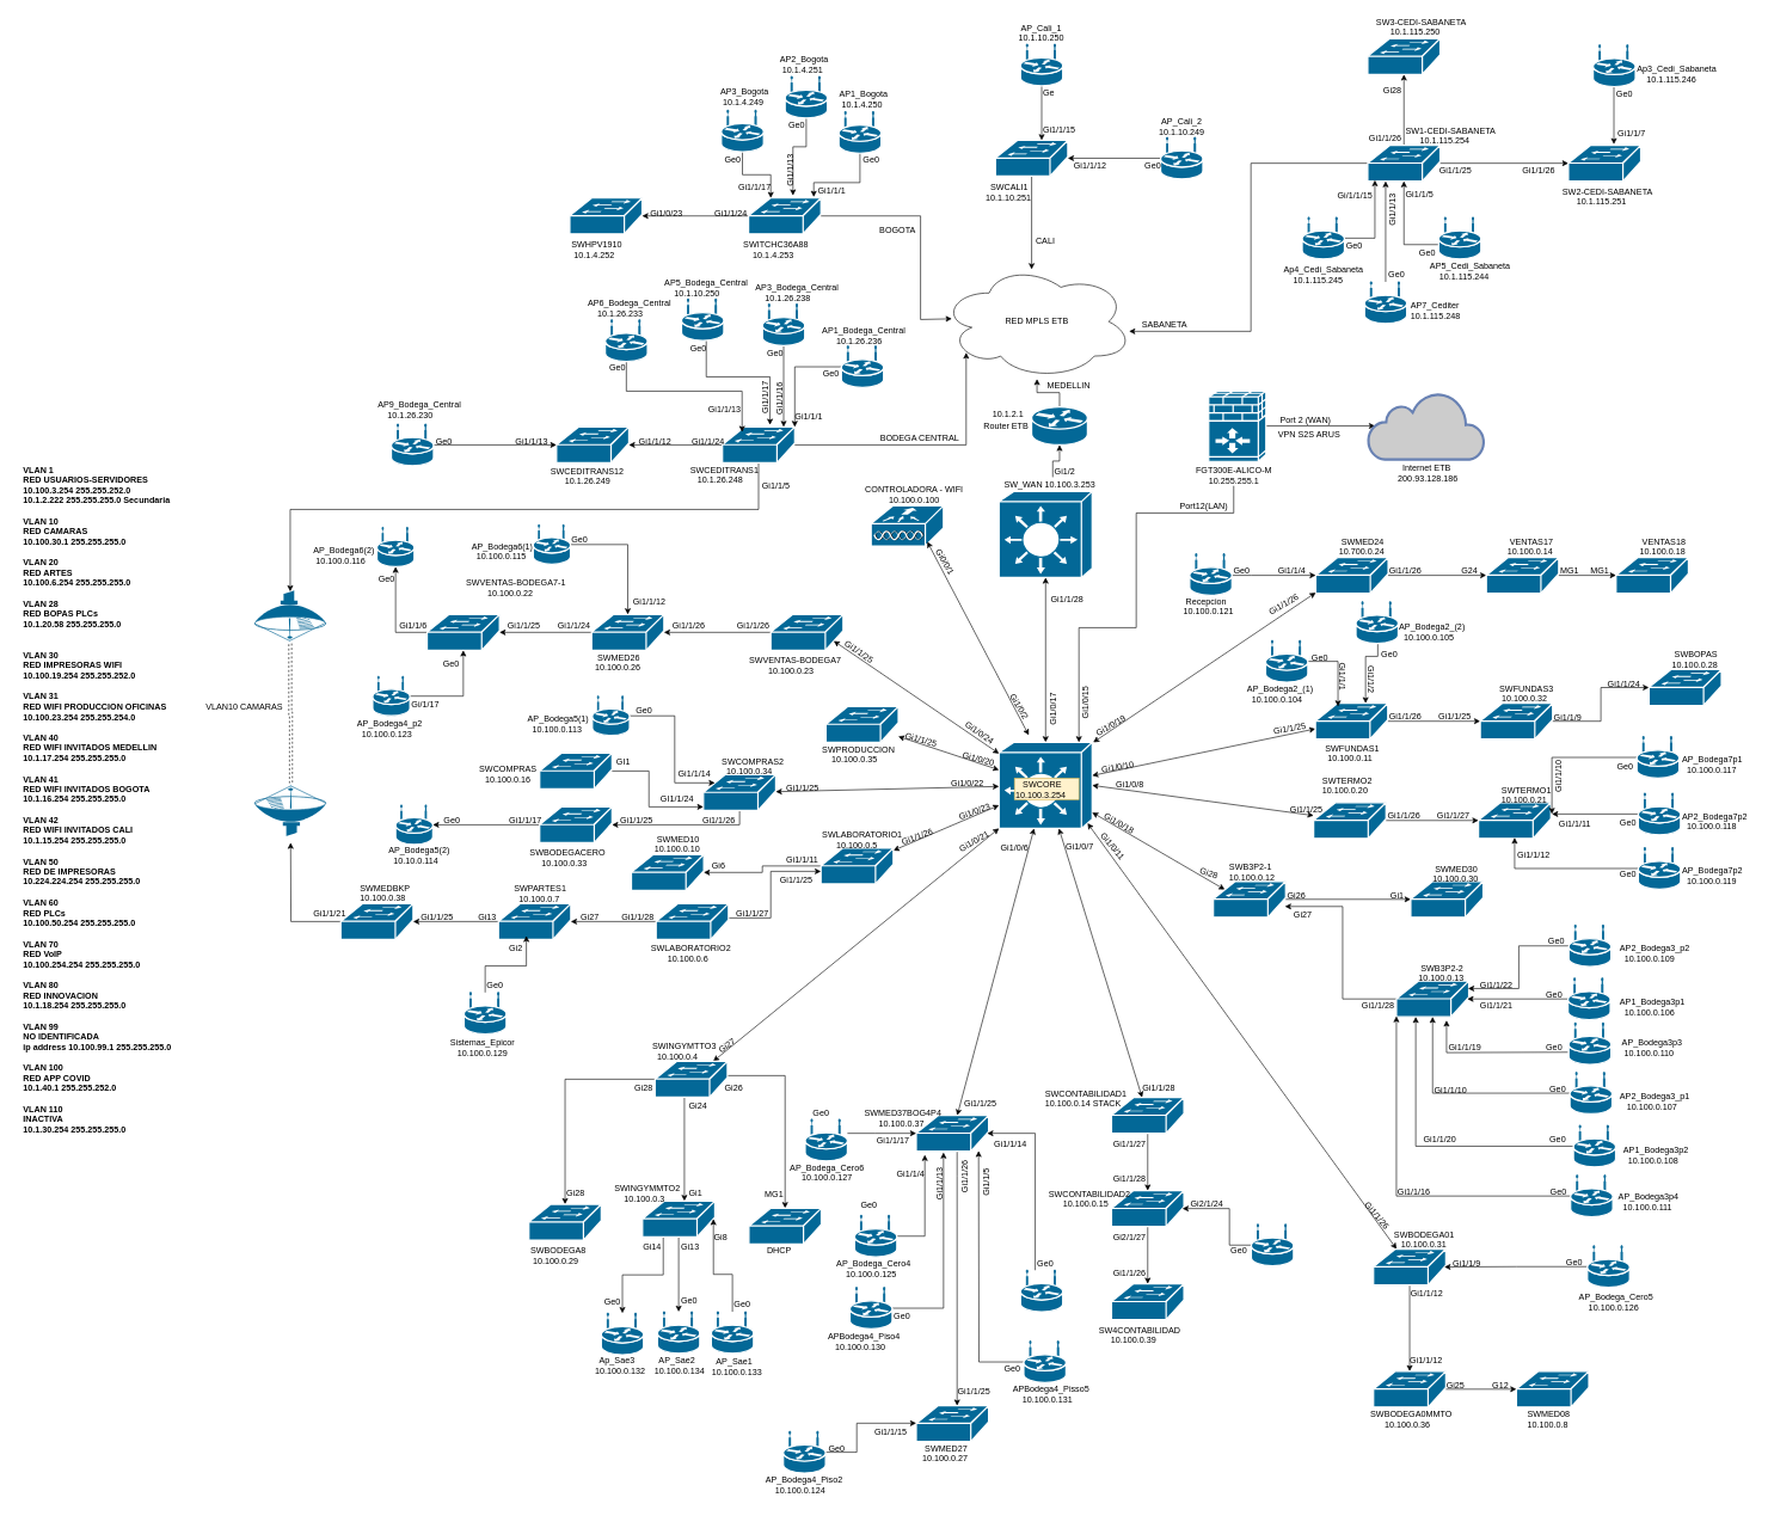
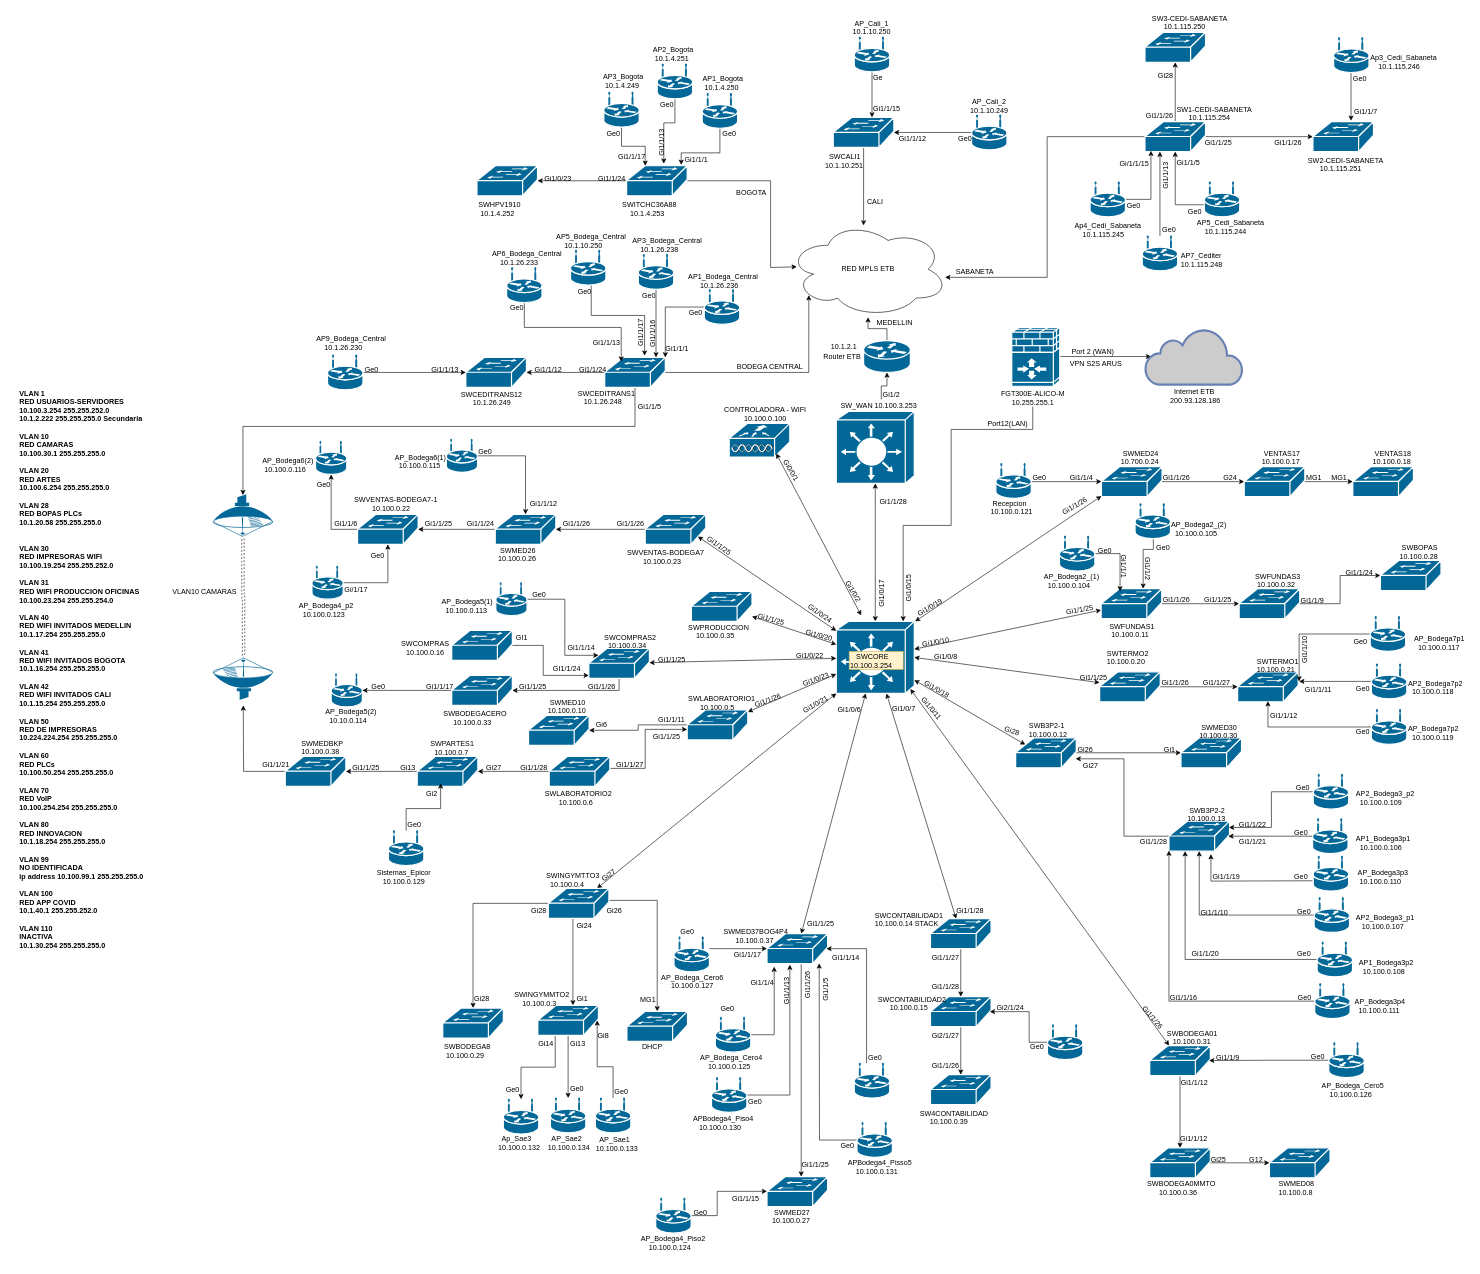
- <mxCell id="207" value="&lt;div&gt;&amp;nbsp;VENTAS17&lt;br&gt;&lt;/div&gt;&lt;div&gt;10.100.0.14&lt;/div&gt;" style="text;html=1;resizable=0;points=[];autosize=1;align=left;verticalAlign=top;spacingTop=-4;" parent="1" vertex="1"><mxGeometry x="2100.5" y="745" width="80" height="30" as="geometry" /></mxCell>
+ <mxCell id="207" value="&lt;div&gt;&amp;nbsp;VENTAS17&lt;br&gt;&lt;/div&gt;&lt;div&gt;10.100.0.17&lt;/div&gt;" style="text;html=1;resizable=0;points=[];autosize=1;align=left;verticalAlign=top;spacingTop=-4;" parent="1" vertex="1"><mxGeometry x="2100.5" y="745" width="80" height="30" as="geometry" /></mxCell>
- <mxCell id="154" value="&lt;div&gt;SWVENTAS-BODEGA7-1&lt;/div&gt;&lt;div&gt;&amp;nbsp;&amp;nbsp;&amp;nbsp;&amp;nbsp;&amp;nbsp;&amp;nbsp;&amp;nbsp;&amp;nbsp; 10.100.0.22&lt;br&gt;&lt;/div&gt;" style="text;html=1;resizable=0;points=[];autosize=1;align=left;verticalAlign=top;spacingTop=-4;" parent="1" vertex="1"><mxGeometry x="647.5" y="803" width="150" height="30" as="geometry" /></mxCell>
+ <mxCell id="154" value="&lt;div&gt;SWVENTAS-BODEGA7-1&lt;/div&gt;&lt;div&gt;&amp;nbsp;&amp;nbsp;&amp;nbsp;&amp;nbsp;&amp;nbsp;&amp;nbsp;&amp;nbsp;&amp;nbsp; 10.100.0.22&lt;br&gt;&lt;/div&gt;" style="text;html=1;resizable=0;points=[];autosize=1;align=left;verticalAlign=top;spacingTop=-4;" parent="1" vertex="1"><mxGeometry x="587.5" y="823" width="150" height="30" as="geometry" /></mxCell>
- <mxCell id="413" value="&lt;br&gt;&lt;div&gt;  AP_Bodega7p1&lt;/div&gt;&lt;div&gt;&amp;nbsp; 10.100.0.117&lt;br&gt;&lt;/div&gt;&lt;br&gt;" style="text;html=1;resizable=0;points=[];autosize=1;align=left;verticalAlign=top;spacingTop=-4;" parent="1" vertex="1"><mxGeometry x="2344.5" y="1035" width="100" height="60" as="geometry" /></mxCell>
+ <mxCell id="413" value="&lt;br&gt;&lt;div&gt;  AP_Bodega7p1&lt;/div&gt;&lt;div&gt;&amp;nbsp; 10.100.0.117&lt;br&gt;&lt;/div&gt;&lt;br&gt;" style="text;html=1;resizable=0;points=[];autosize=1;align=left;verticalAlign=top;spacingTop=-4;" parent="1" vertex="1"><mxGeometry x="2354.5" y="1040" width="100" height="60" as="geometry" /></mxCell>
